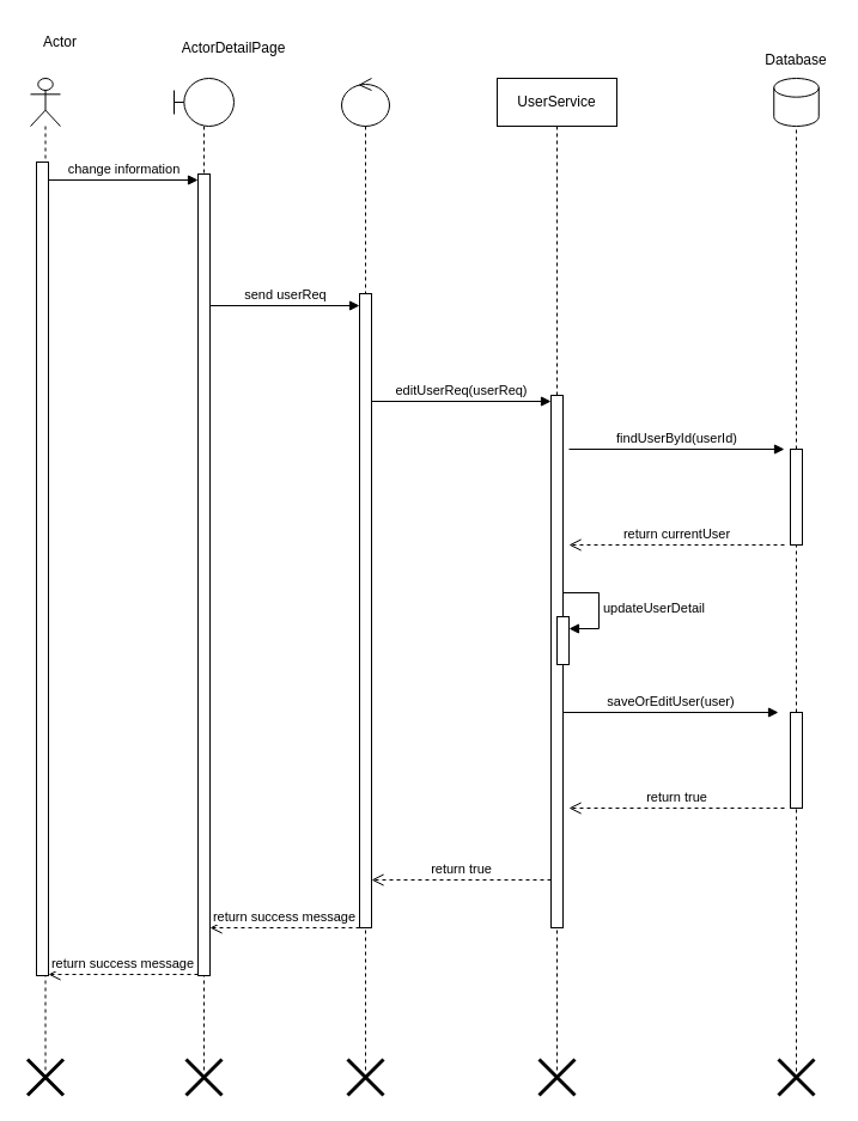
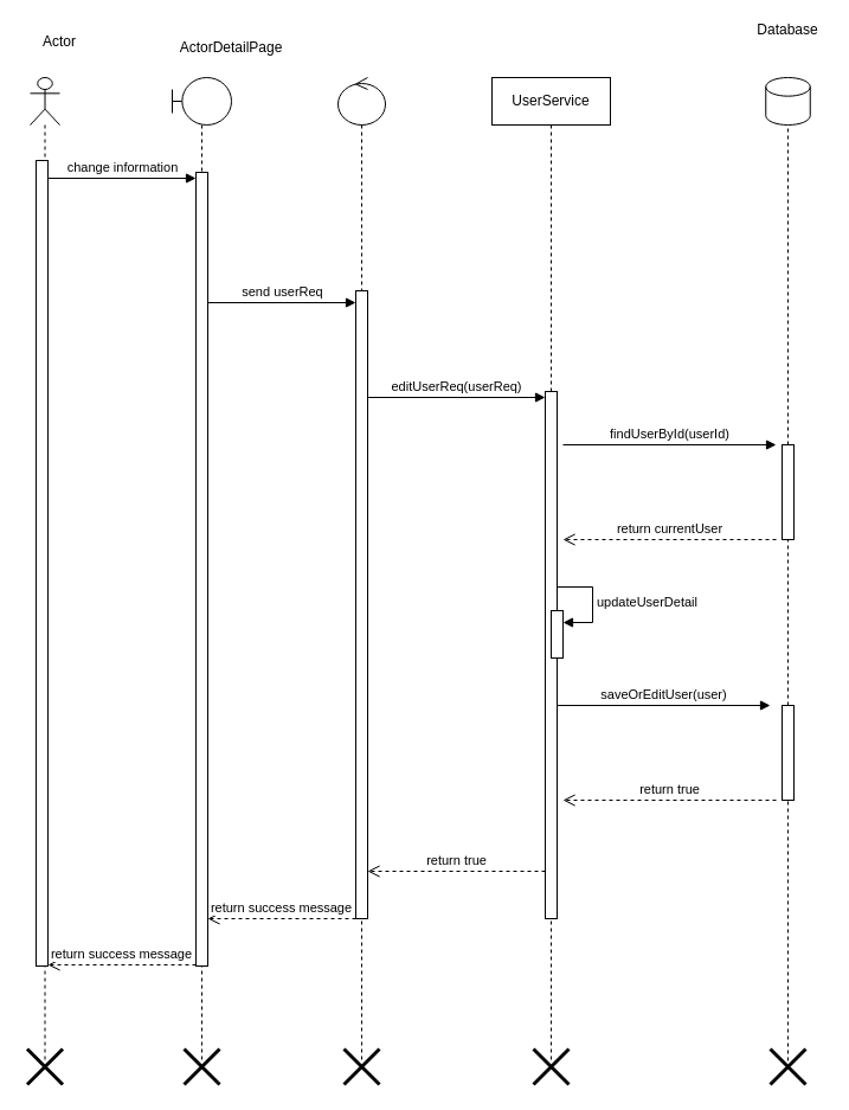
- <mxCell id="22" value="Database" style="text;html=1;strokeColor=none;fillColor=none;align=center;verticalAlign=middle;whiteSpace=wrap;rounded=0;" vertex="1" parent="1"><mxGeometry x="635" y="35" width="60" height="30" as="geometry" /></mxCell>
+ <mxCell id="22" value="Database" style="text;html=1;strokeColor=none;fillColor=none;align=center;verticalAlign=middle;whiteSpace=wrap;rounded=0;" vertex="1" parent="1"><mxGeometry x="635" y="10" width="60" height="30" as="geometry" /></mxCell>
